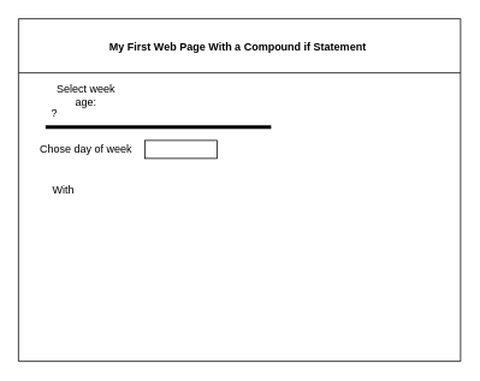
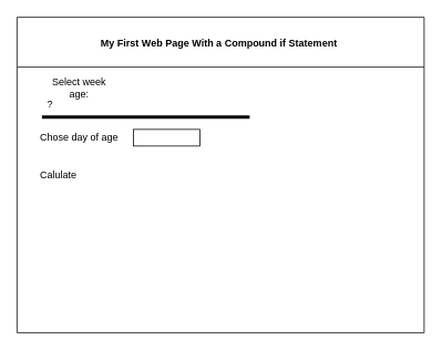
- <mxCell id="6" value="Chose day of week" style="text;html=1;strokeColor=none;fillColor=none;align=center;verticalAlign=middle;whiteSpace=wrap;rounded=0;" vertex="1" parent="2"><mxGeometry x="20" y="130" width="110" height="30" as="geometry" /></mxCell>
+ <mxCell id="6" value="Chose day of age" style="text;html=1;strokeColor=none;fillColor=none;align=center;verticalAlign=middle;whiteSpace=wrap;rounded=0;" vertex="1" parent="2"><mxGeometry x="20" y="130" width="110" height="30" as="geometry" /></mxCell>
- <mxCell id="8" value="With" style="text;html=1;strokeColor=none;fillColor=none;align=center;verticalAlign=middle;whiteSpace=wrap;rounded=0;" vertex="1" parent="2"><mxGeometry x="20" y="175" width="60" height="30" as="geometry" /></mxCell>
+ <mxCell id="8" value="Calulate" style="text;html=1;strokeColor=none;fillColor=none;align=center;verticalAlign=middle;whiteSpace=wrap;rounded=0;" vertex="1" parent="2"><mxGeometry x="20" y="175" width="60" height="30" as="geometry" /></mxCell>
